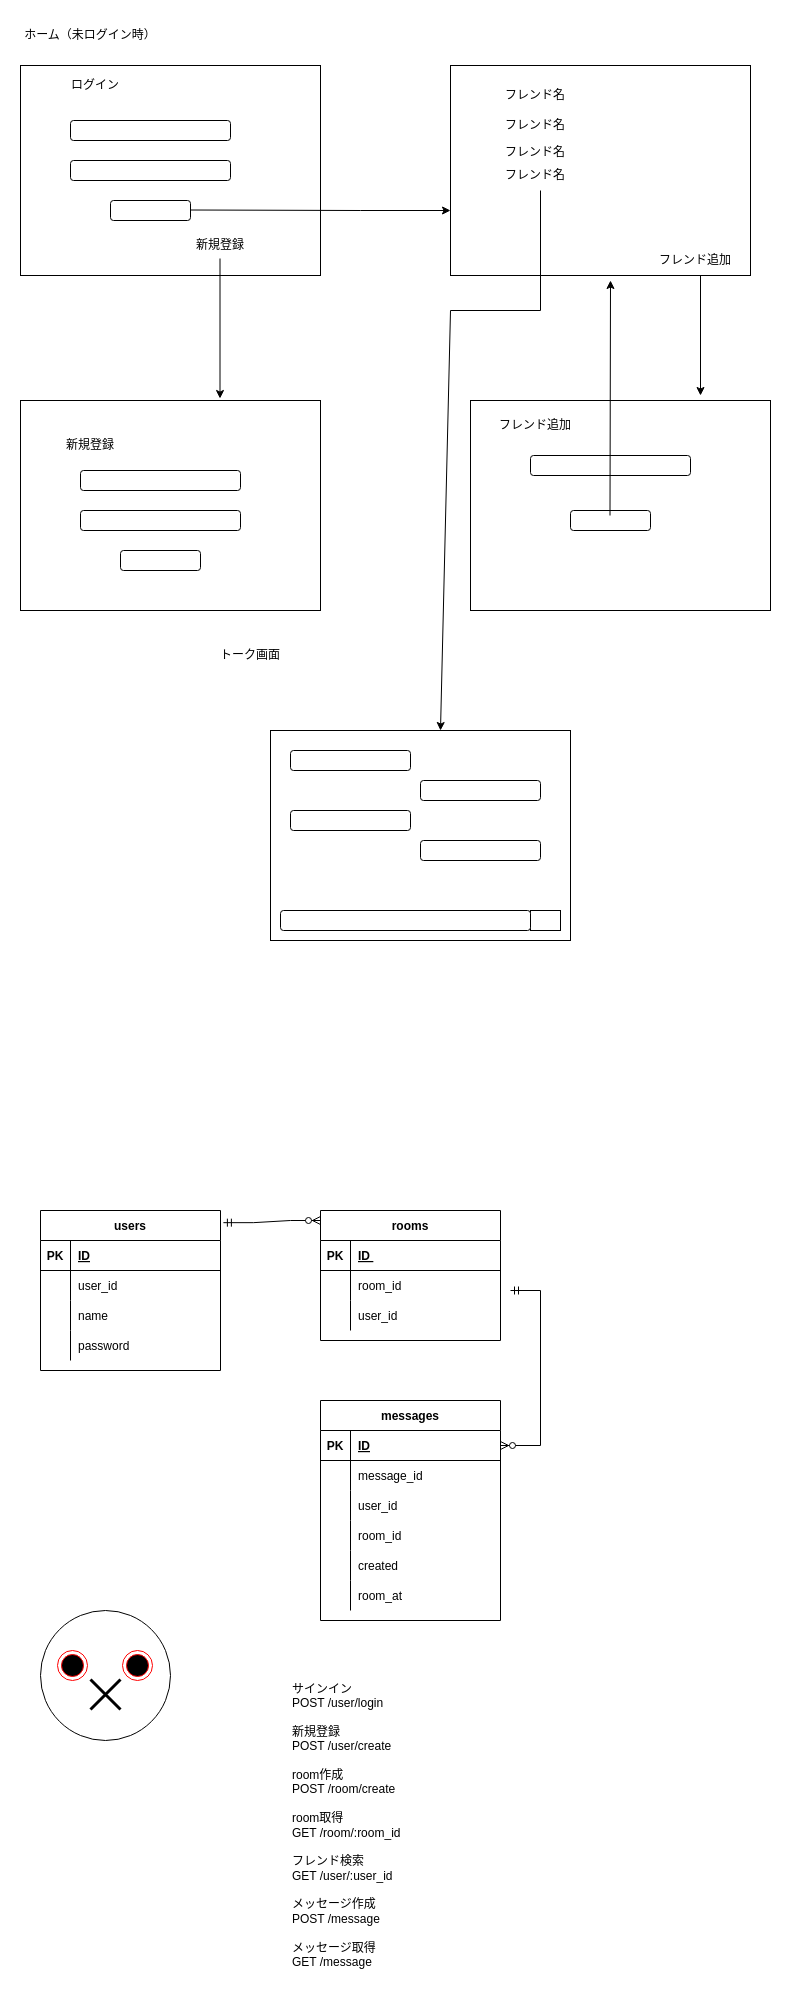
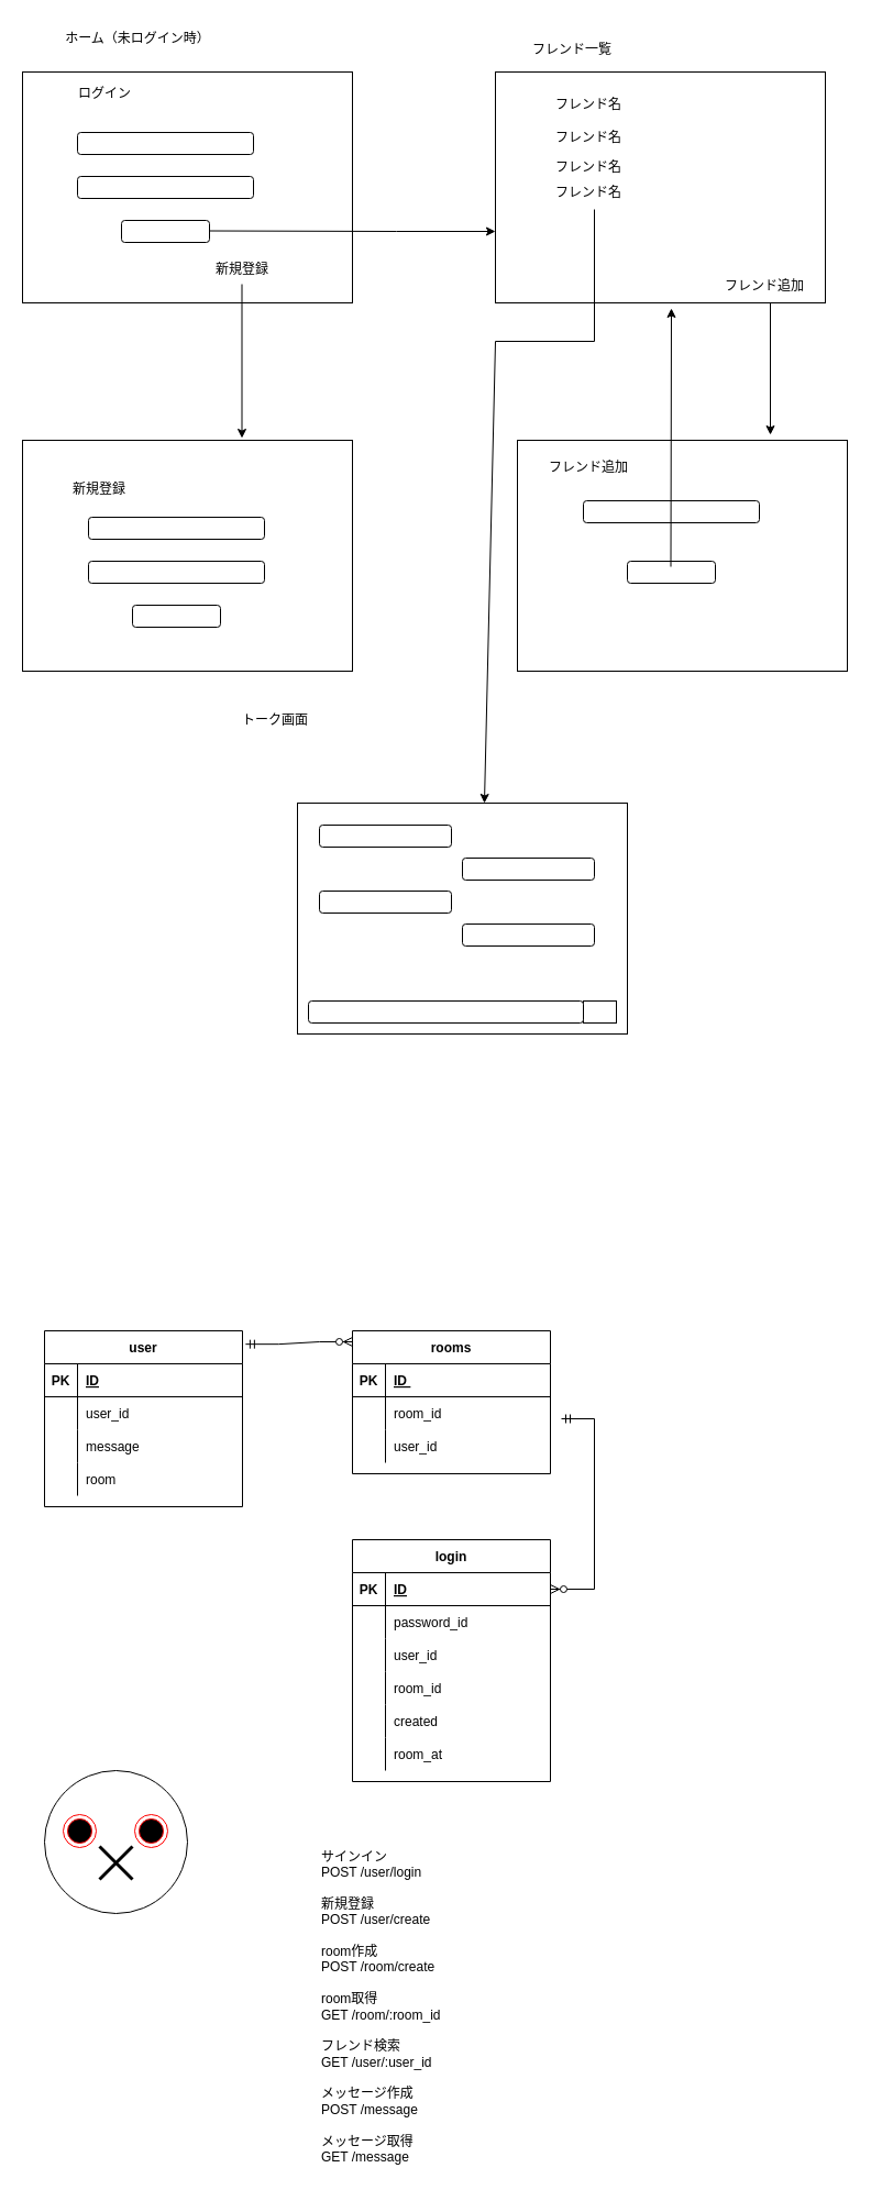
- <mxCell id="4" value="ホーム（未ログイン時）" style="text;html=1;strokeColor=none;fillColor=none;align=center;verticalAlign=middle;whiteSpace=wrap;rounded=0;" vertex="1" parent="1"><mxGeometry x="20" y="20" width="140" height="30" as="geometry" /></mxCell>
+ <mxCell id="4" value="ホーム（未ログイン時）" style="text;html=1;strokeColor=none;fillColor=none;align=center;verticalAlign=middle;whiteSpace=wrap;rounded=0;" vertex="1" parent="1"><mxGeometry x="55" y="20" width="140" height="30" as="geometry" /></mxCell>
+ <mxCell id="23" value="フレンド一覧" style="text;html=1;strokeColor=none;fillColor=none;align=center;verticalAlign=middle;whiteSpace=wrap;rounded=0;" vertex="1" parent="1"><mxGeometry x="450" y="30" width="140" height="30" as="geometry" /></mxCell>
- <mxCell id="39" value="users" style="shape=table;startSize=30;container=1;collapsible=1;childLayout=tableLayout;fixedRows=1;rowLines=0;fontStyle=1;align=center;resizeLast=1;" vertex="1" parent="1"><mxGeometry x="40" y="1210" width="180" height="160" as="geometry" /></mxCell>
+ <mxCell id="39" value="user" style="shape=table;startSize=30;container=1;collapsible=1;childLayout=tableLayout;fixedRows=1;rowLines=0;fontStyle=1;align=center;resizeLast=1;" vertex="1" parent="1"><mxGeometry x="40" y="1210" width="180" height="160" as="geometry" /></mxCell>
- <mxCell id="48" value="name" style="shape=partialRectangle;connectable=0;fillColor=none;top=0;left=0;bottom=0;right=0;align=left;spacingLeft=6;overflow=hidden;" vertex="1" parent="46"><mxGeometry x="30" width="150" height="30" as="geometry"><mxRectangle width="150" height="30" as="alternateBounds" /></mxGeometry></mxCell>
+ <mxCell id="48" value="message" style="shape=partialRectangle;connectable=0;fillColor=none;top=0;left=0;bottom=0;right=0;align=left;spacingLeft=6;overflow=hidden;" vertex="1" parent="46"><mxGeometry x="30" width="150" height="30" as="geometry"><mxRectangle width="150" height="30" as="alternateBounds" /></mxGeometry></mxCell>
- <mxCell id="51" value="password" style="shape=partialRectangle;connectable=0;fillColor=none;top=0;left=0;bottom=0;right=0;align=left;spacingLeft=6;overflow=hidden;" vertex="1" parent="49"><mxGeometry x="30" width="150" height="30" as="geometry"><mxRectangle width="150" height="30" as="alternateBounds" /></mxGeometry></mxCell>
+ <mxCell id="51" value="room" style="shape=partialRectangle;connectable=0;fillColor=none;top=0;left=0;bottom=0;right=0;align=left;spacingLeft=6;overflow=hidden;" vertex="1" parent="49"><mxGeometry x="30" width="150" height="30" as="geometry"><mxRectangle width="150" height="30" as="alternateBounds" /></mxGeometry></mxCell>
- <mxCell id="62" value="messages" style="shape=table;startSize=30;container=1;collapsible=1;childLayout=tableLayout;fixedRows=1;rowLines=0;fontStyle=1;align=center;resizeLast=1;" vertex="1" parent="1"><mxGeometry x="320" y="1400" width="180" height="220" as="geometry" /></mxCell>
+ <mxCell id="62" value="login" style="shape=table;startSize=30;container=1;collapsible=1;childLayout=tableLayout;fixedRows=1;rowLines=0;fontStyle=1;align=center;resizeLast=1;" vertex="1" parent="1"><mxGeometry x="320" y="1400" width="180" height="220" as="geometry" /></mxCell>
- <mxCell id="68" value="message_id" style="shape=partialRectangle;connectable=0;fillColor=none;top=0;left=0;bottom=0;right=0;align=left;spacingLeft=6;overflow=hidden;" vertex="1" parent="66"><mxGeometry x="30" width="150" height="30" as="geometry"><mxRectangle width="150" height="30" as="alternateBounds" /></mxGeometry></mxCell>
+ <mxCell id="68" value="password_id" style="shape=partialRectangle;connectable=0;fillColor=none;top=0;left=0;bottom=0;right=0;align=left;spacingLeft=6;overflow=hidden;" vertex="1" parent="66"><mxGeometry x="30" width="150" height="30" as="geometry"><mxRectangle width="150" height="30" as="alternateBounds" /></mxGeometry></mxCell>
